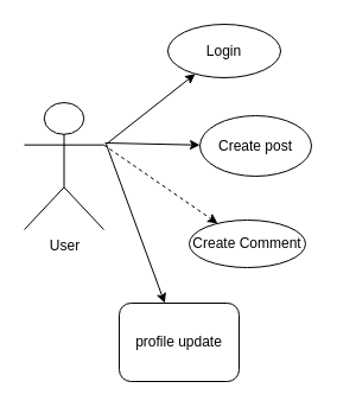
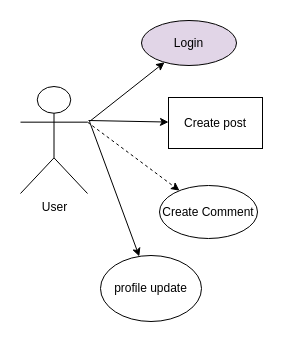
- <mxCell id="4" value="Login" style="ellipse;whiteSpace=wrap;html=1;" vertex="1" parent="1"><mxGeometry x="141" y="20" width="95" height="45" as="geometry" /></mxCell>
+ <mxCell id="4" value="Login" style="ellipse;whiteSpace=wrap;html=1;fillColor=#e1d5e7;" vertex="1" parent="1"><mxGeometry x="141" y="20" width="95" height="45" as="geometry" /></mxCell>
- <mxCell id="6" value="Create post" style="ellipse;whiteSpace=wrap;html=1;" vertex="1" parent="1"><mxGeometry x="168" y="97" width="94" height="51" as="geometry" /></mxCell>
+ <mxCell id="6" value="Create post" style="whiteSpace=wrap;html=1;rounded=0;" vertex="1" parent="1"><mxGeometry x="168" y="97" width="94" height="51" as="geometry" /></mxCell>
- <mxCell id="8" value="Create Comment" style="ellipse;whiteSpace=wrap;html=1;" vertex="1" parent="1"><mxGeometry x="159" y="185" width="98" height="40" as="geometry" /></mxCell>
+ <mxCell id="8" value="Create Comment" style="ellipse;whiteSpace=wrap;html=1;" vertex="1" parent="1"><mxGeometry x="159" y="185" width="98" height="53" as="geometry" /></mxCell>
- <mxCell id="10" value="profile update" style="whiteSpace=wrap;html=1;rounded=1;" vertex="1" parent="1"><mxGeometry x="100" y="255" width="101" height="66" as="geometry" /></mxCell>
+ <mxCell id="10" value="profile update" style="ellipse;whiteSpace=wrap;html=1;" vertex="1" parent="1"><mxGeometry x="100" y="255" width="101" height="66" as="geometry" /></mxCell>
